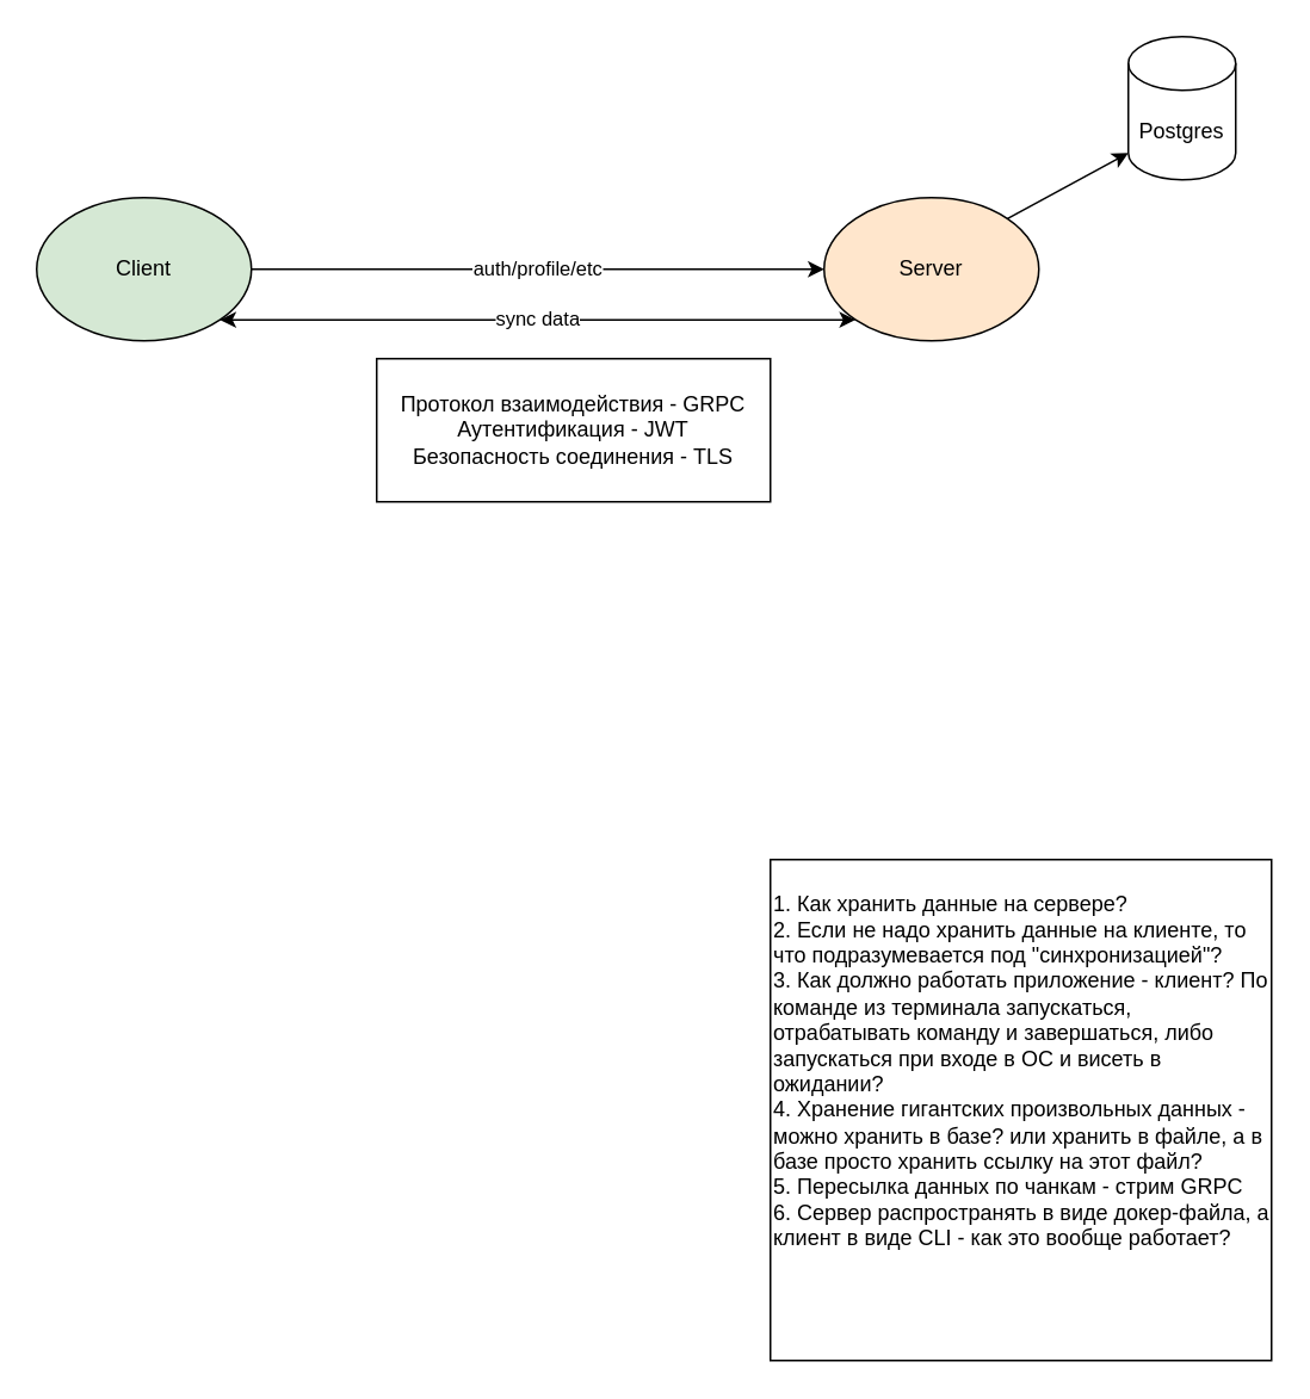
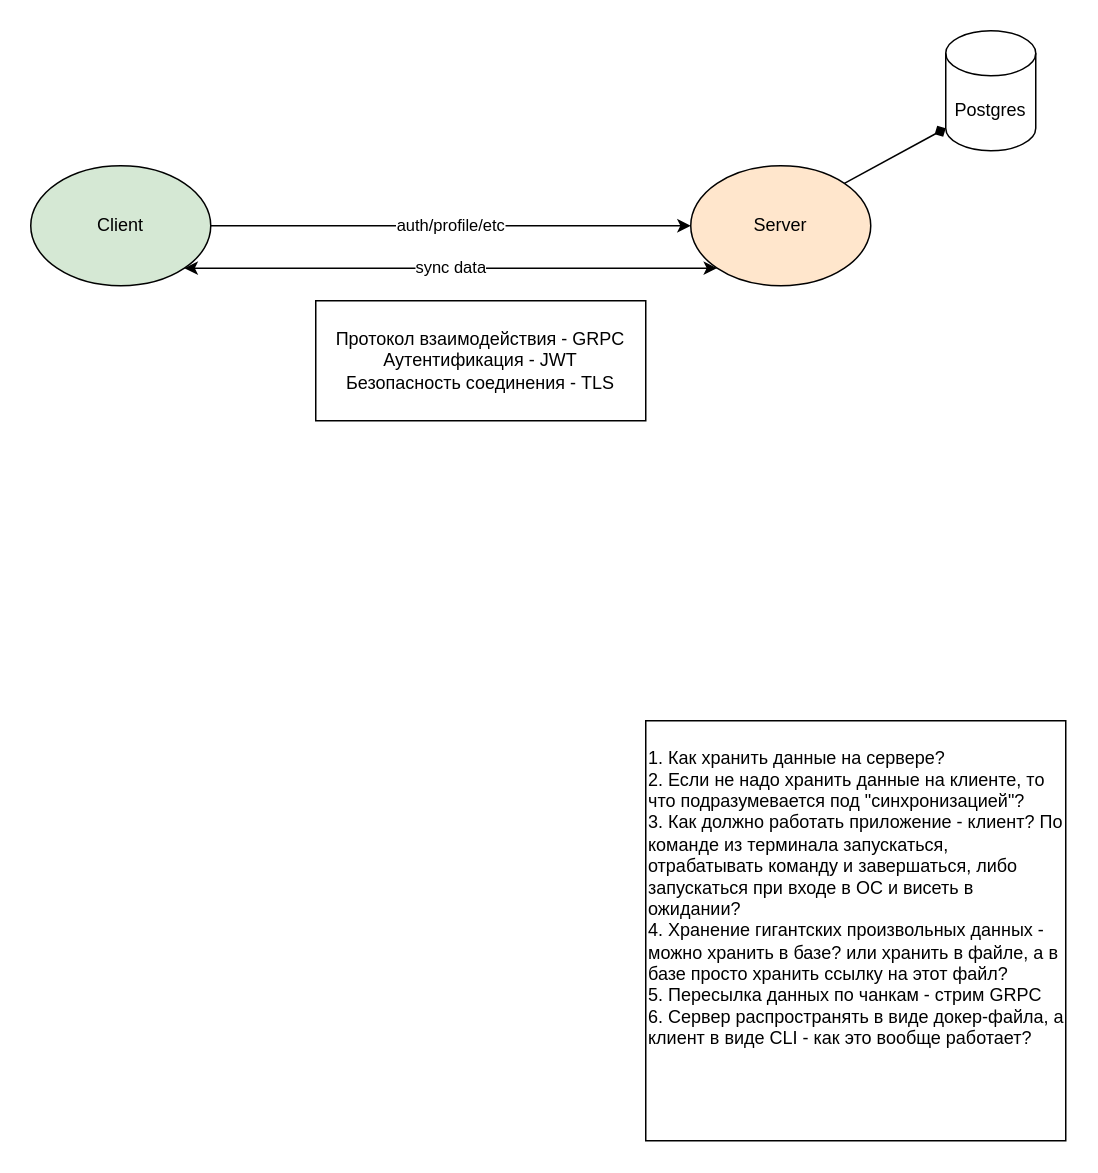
- <mxCell id="6" value="" style="endArrow=classic;html=1;rounded=0;entryX=0;entryY=1;entryDx=0;entryDy=-15;entryPerimeter=0;exitX=1;exitY=0;exitDx=0;exitDy=0;" parent="1" source="2" target="5" edge="1"><mxGeometry width="50" height="50" relative="1" as="geometry"><mxPoint x="100" y="270" as="sourcePoint" /><mxPoint x="150" y="220" as="targetPoint" /></mxGeometry></mxCell>
+ <mxCell id="6" value="" style="endArrow=diamond;html=1;rounded=0;entryX=0;entryY=1;entryDx=0;entryDy=-15;entryPerimeter=0;exitX=1;exitY=0;exitDx=0;exitDy=0;" parent="1" source="2" target="5" edge="1"><mxGeometry width="50" height="50" relative="1" as="geometry"><mxPoint x="100" y="270" as="sourcePoint" /><mxPoint x="150" y="220" as="targetPoint" /></mxGeometry></mxCell>
